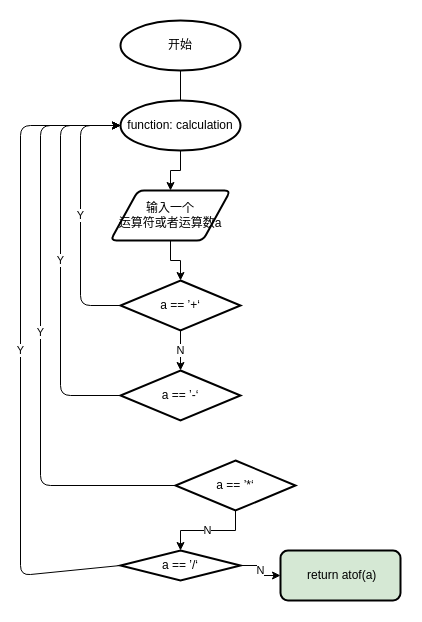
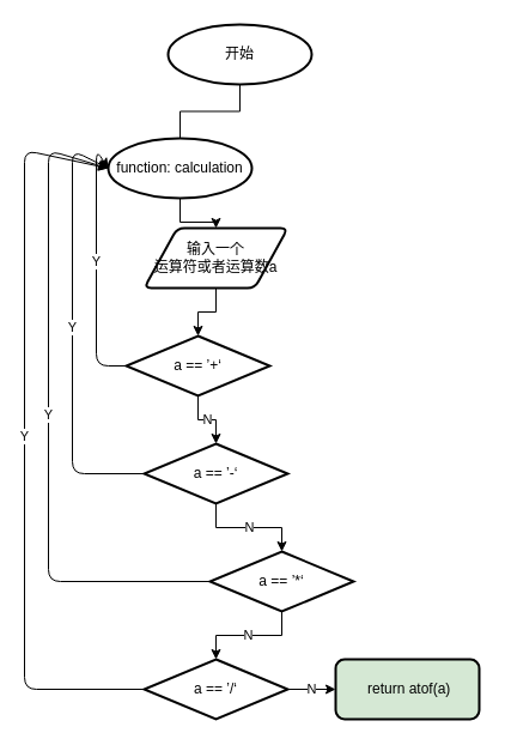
- <mxCell id="3" value="开始" style="strokeWidth=2;html=1;shape=mxgraph.flowchart.start_1;whiteSpace=wrap;" vertex="1" parent="1"><mxGeometry x="120" y="20" width="120" height="50" as="geometry" /></mxCell>
+ <mxCell id="3" value="开始" style="strokeWidth=2;html=1;shape=mxgraph.flowchart.start_1;whiteSpace=wrap;" vertex="1" parent="1"><mxGeometry x="140" y="20" width="120" height="50" as="geometry" /></mxCell>
- <mxCell id="20" value="function: calculation" style="strokeWidth=2;html=1;shape=mxgraph.flowchart.start_1;whiteSpace=wrap;" vertex="1" parent="1"><mxGeometry x="120" y="100" width="120" height="50" as="geometry" /></mxCell>
+ <mxCell id="20" value="function: calculation" style="strokeWidth=2;html=1;shape=mxgraph.flowchart.start_1;whiteSpace=wrap;" vertex="1" parent="1"><mxGeometry x="90" y="115" width="120" height="50" as="geometry" /></mxCell>
- <mxCell id="5" value="输入一个&lt;br&gt;运算符或者运算数a" style="shape=parallelogram;html=1;strokeWidth=2;perimeter=parallelogramPerimeter;whiteSpace=wrap;rounded=1;arcSize=12;size=0.23;" vertex="1" parent="1"><mxGeometry x="110" y="190" width="120" height="50" as="geometry" /></mxCell>
+ <mxCell id="5" value="输入一个&lt;br&gt;运算符或者运算数a" style="shape=parallelogram;html=1;strokeWidth=2;perimeter=parallelogramPerimeter;whiteSpace=wrap;rounded=1;arcSize=12;size=0.23;" vertex="1" parent="1"><mxGeometry x="120" y="190" width="120" height="50" as="geometry" /></mxCell>
- <mxCell id="7" value="a == ’+‘" style="strokeWidth=2;html=1;shape=mxgraph.flowchart.decision;whiteSpace=wrap;" vertex="1" parent="1"><mxGeometry x="120" y="280" width="120" height="50" as="geometry" /></mxCell>
+ <mxCell id="7" value="a == ’+‘" style="strokeWidth=2;html=1;shape=mxgraph.flowchart.decision;whiteSpace=wrap;" vertex="1" parent="1"><mxGeometry x="105" y="280" width="120" height="50" as="geometry" /></mxCell>
+ <mxCell id="8" value="N" style="edgeStyle=orthogonalEdgeStyle;rounded=0;orthogonalLoop=1;jettySize=auto;html=1;" edge="1" parent="1" source="9" target="11"><mxGeometry relative="1" as="geometry" /></mxCell>
- <mxCell id="13" value="a == ’/‘" style="strokeWidth=2;html=1;shape=mxgraph.flowchart.decision;whiteSpace=wrap;" vertex="1" parent="1"><mxGeometry x="120" y="550" width="120" height="30" as="geometry" /></mxCell>
+ <mxCell id="13" value="a == ’/‘" style="strokeWidth=2;html=1;shape=mxgraph.flowchart.decision;whiteSpace=wrap;" vertex="1" parent="1"><mxGeometry x="120" y="550" width="120" height="50" as="geometry" /></mxCell>
